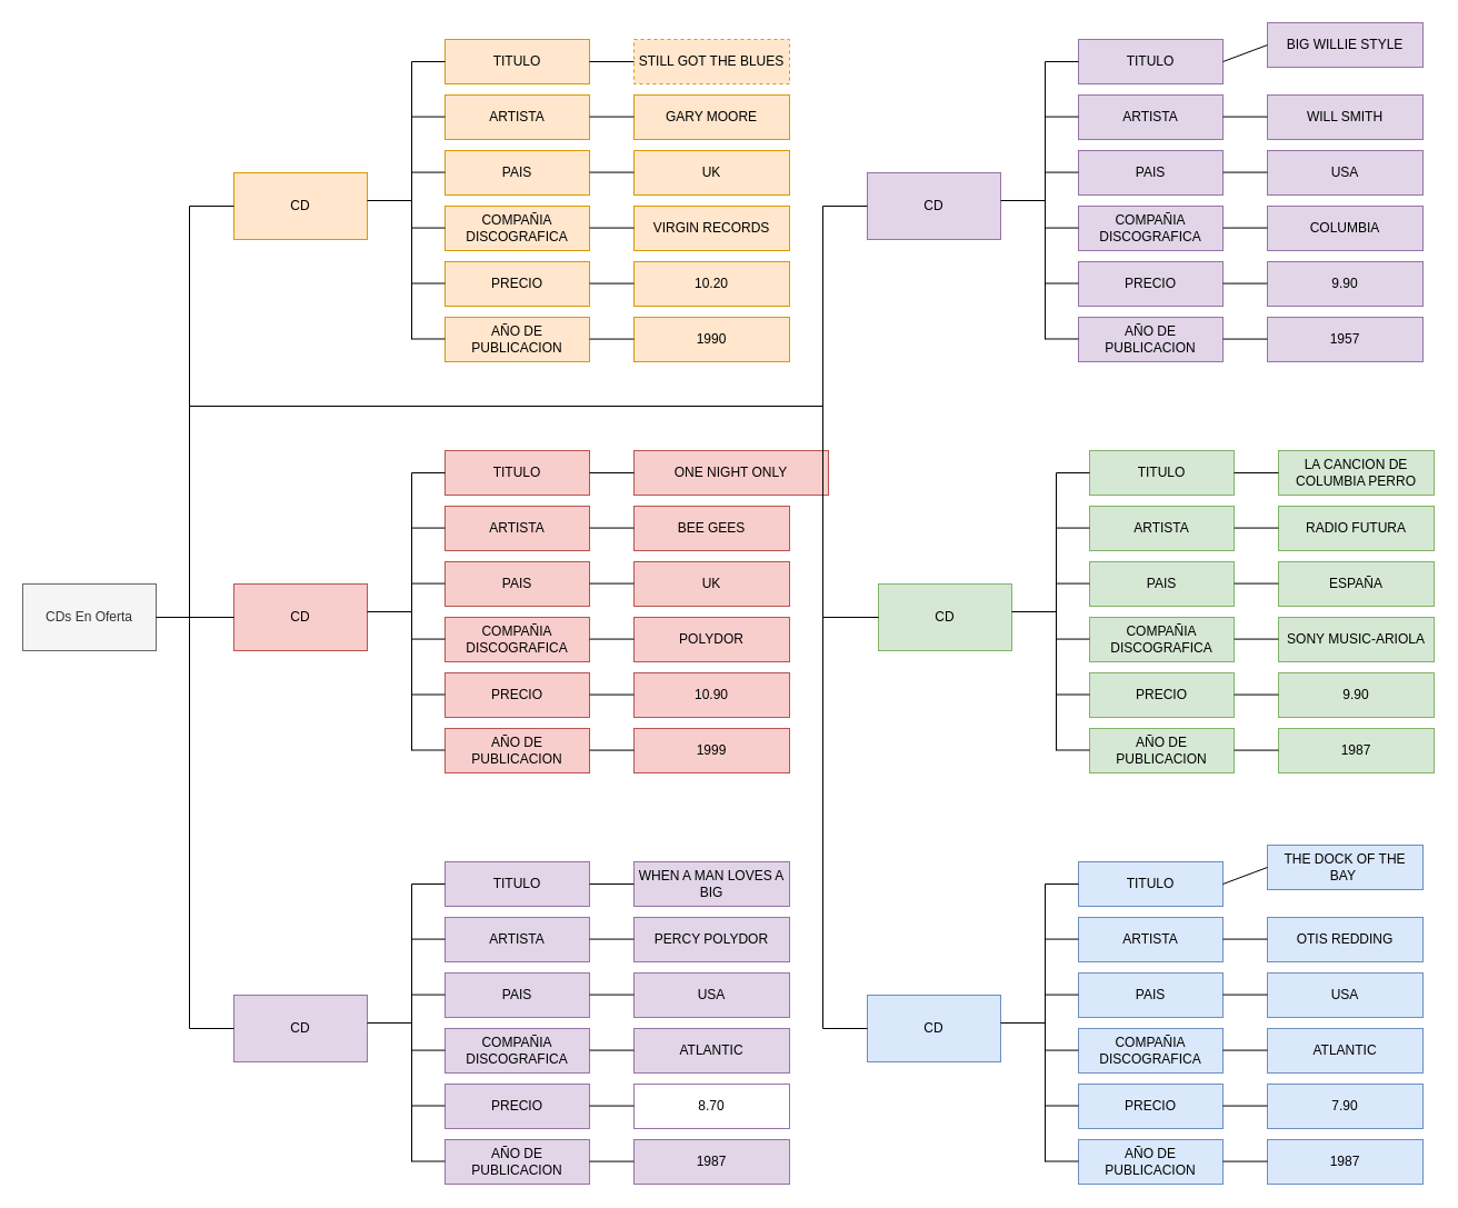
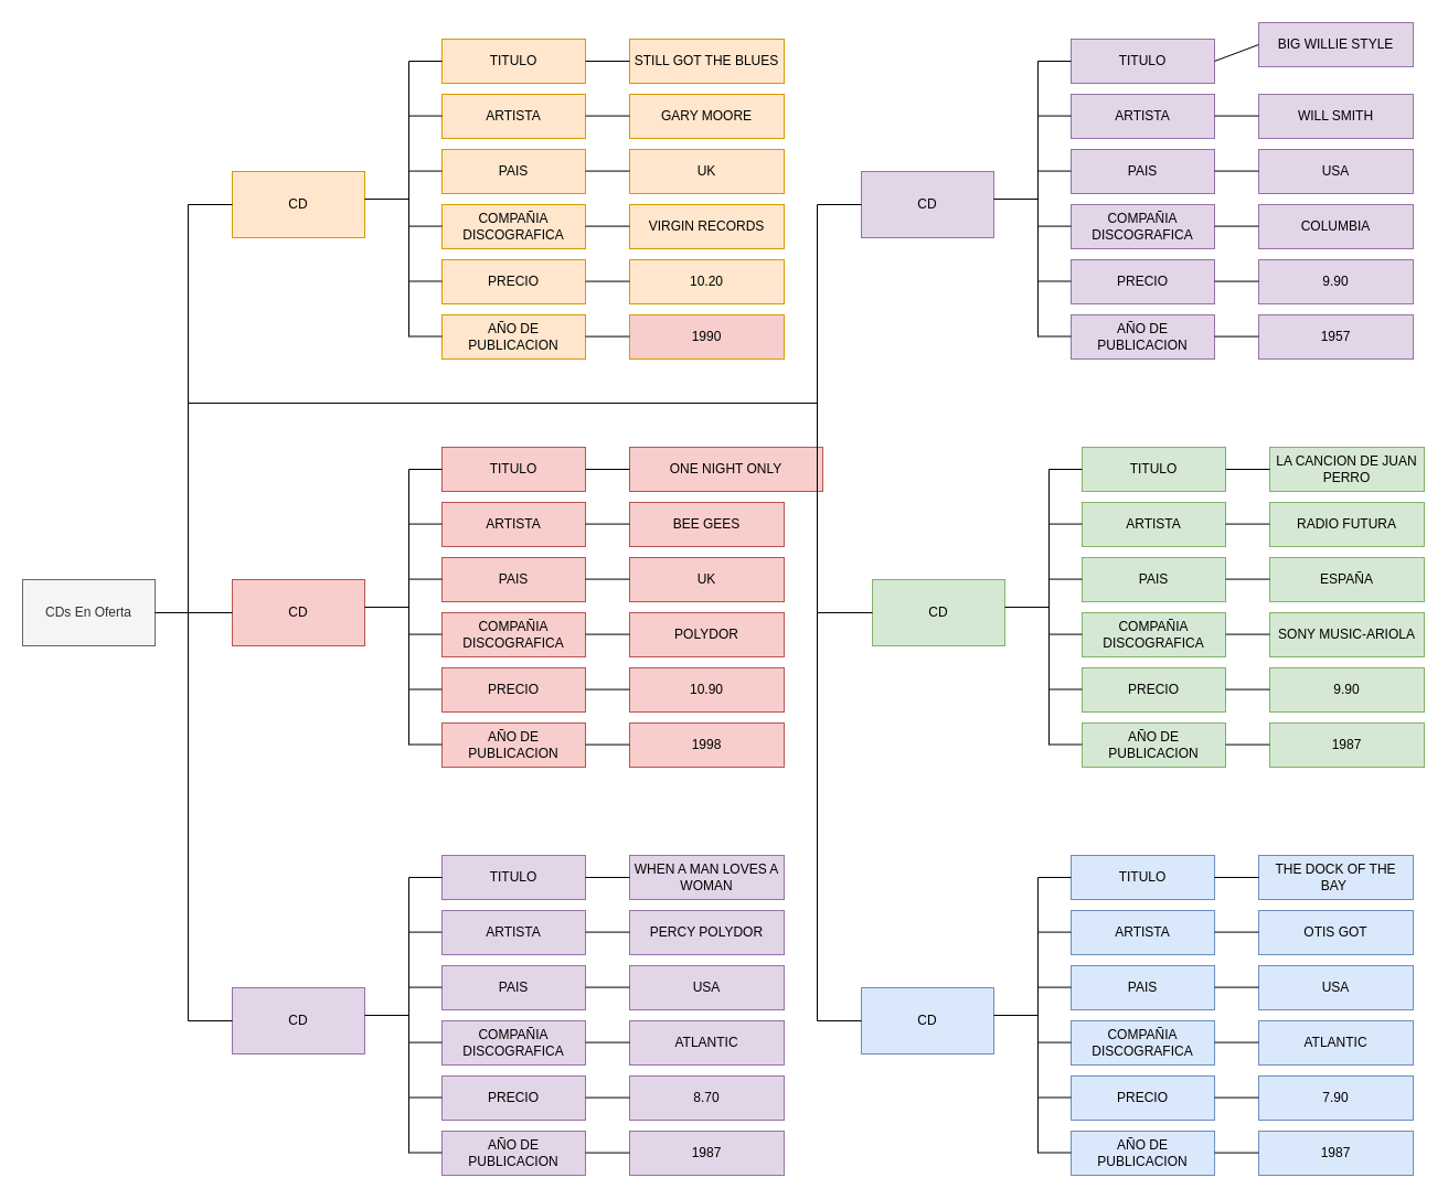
- <mxCell id="7" value="STILL GOT THE BLUES" style="rounded=0;whiteSpace=wrap;html=1;fillColor=#ffe6cc;strokeColor=#d79b00;dashed=1;" vertex="1" parent="1"><mxGeometry x="570" y="35" width="140" height="40" as="geometry" /></mxCell>
+ <mxCell id="7" value="STILL GOT THE BLUES" style="rounded=0;whiteSpace=wrap;html=1;fillColor=#ffe6cc;strokeColor=#d79b00;" vertex="1" parent="1"><mxGeometry x="570" y="35" width="140" height="40" as="geometry" /></mxCell>
- <mxCell id="26" value="1990" style="rounded=0;whiteSpace=wrap;html=1;fillColor=#ffe6cc;strokeColor=#d79b00;" vertex="1" parent="1"><mxGeometry x="570" y="285" width="140" height="40" as="geometry" /></mxCell>
+ <mxCell id="26" value="1990" style="rounded=0;whiteSpace=wrap;html=1;fillColor=#f8cecc;strokeColor=#d79b00;" vertex="1" parent="1"><mxGeometry x="570" y="285" width="140" height="40" as="geometry" /></mxCell>
- <mxCell id="115" value="LA CANCION DE COLUMBIA PERRO" style="rounded=0;whiteSpace=wrap;html=1;fillColor=#d5e8d4;strokeColor=#82b366;" vertex="1" parent="1"><mxGeometry x="1150" y="405" width="140" height="40" as="geometry" /></mxCell>
+ <mxCell id="115" value="LA CANCION DE JUAN PERRO" style="rounded=0;whiteSpace=wrap;html=1;fillColor=#d5e8d4;strokeColor=#82b366;" vertex="1" parent="1"><mxGeometry x="1150" y="405" width="140" height="40" as="geometry" /></mxCell>
- <mxCell id="53" value="1999" style="rounded=0;whiteSpace=wrap;html=1;fillColor=#f8cecc;strokeColor=#b85450;" vertex="1" parent="1"><mxGeometry x="570" y="655" width="140" height="40" as="geometry" /></mxCell>
+ <mxCell id="53" value="1998" style="rounded=0;whiteSpace=wrap;html=1;fillColor=#f8cecc;strokeColor=#b85450;" vertex="1" parent="1"><mxGeometry x="570" y="655" width="140" height="40" as="geometry" /></mxCell>
- <mxCell id="142" value="THE DOCK OF THE BAY&amp;nbsp;" style="rounded=0;whiteSpace=wrap;html=1;fillColor=#dae8fc;strokeColor=#6c8ebf;" vertex="1" parent="1"><mxGeometry x="1140" y="760" width="140" height="40" as="geometry" /></mxCell>
+ <mxCell id="142" value="THE DOCK OF THE BAY&amp;nbsp;" style="rounded=0;whiteSpace=wrap;html=1;fillColor=#dae8fc;strokeColor=#6c8ebf;" vertex="1" parent="1"><mxGeometry x="1140" y="775" width="140" height="40" as="geometry" /></mxCell>
- <mxCell id="61" value="WHEN A MAN LOVES A BIG" style="rounded=0;whiteSpace=wrap;html=1;fillColor=#e1d5e7;strokeColor=#9673a6;" vertex="1" parent="1"><mxGeometry x="570" y="775" width="140" height="40" as="geometry" /></mxCell>
+ <mxCell id="61" value="WHEN A MAN LOVES A WOMAN" style="rounded=0;whiteSpace=wrap;html=1;fillColor=#e1d5e7;strokeColor=#9673a6;" vertex="1" parent="1"><mxGeometry x="570" y="775" width="140" height="40" as="geometry" /></mxCell>
- <mxCell id="145" value="OTIS REDDING" style="rounded=0;whiteSpace=wrap;html=1;fillColor=#dae8fc;strokeColor=#6c8ebf;" vertex="1" parent="1"><mxGeometry x="1140" y="825" width="140" height="40" as="geometry" /></mxCell>
+ <mxCell id="145" value="OTIS GOT" style="rounded=0;whiteSpace=wrap;html=1;fillColor=#dae8fc;strokeColor=#6c8ebf;" vertex="1" parent="1"><mxGeometry x="1140" y="825" width="140" height="40" as="geometry" /></mxCell>
- <mxCell id="78" value="8.70" style="rounded=0;whiteSpace=wrap;html=1;fillColor=#ffffff;strokeColor=#9673a6;" vertex="1" parent="1"><mxGeometry x="570" y="975" width="140" height="40" as="geometry" /></mxCell>
+ <mxCell id="78" value="8.70" style="rounded=0;whiteSpace=wrap;html=1;fillColor=#e1d5e7;strokeColor=#9673a6;" vertex="1" parent="1"><mxGeometry x="570" y="975" width="140" height="40" as="geometry" /></mxCell>
